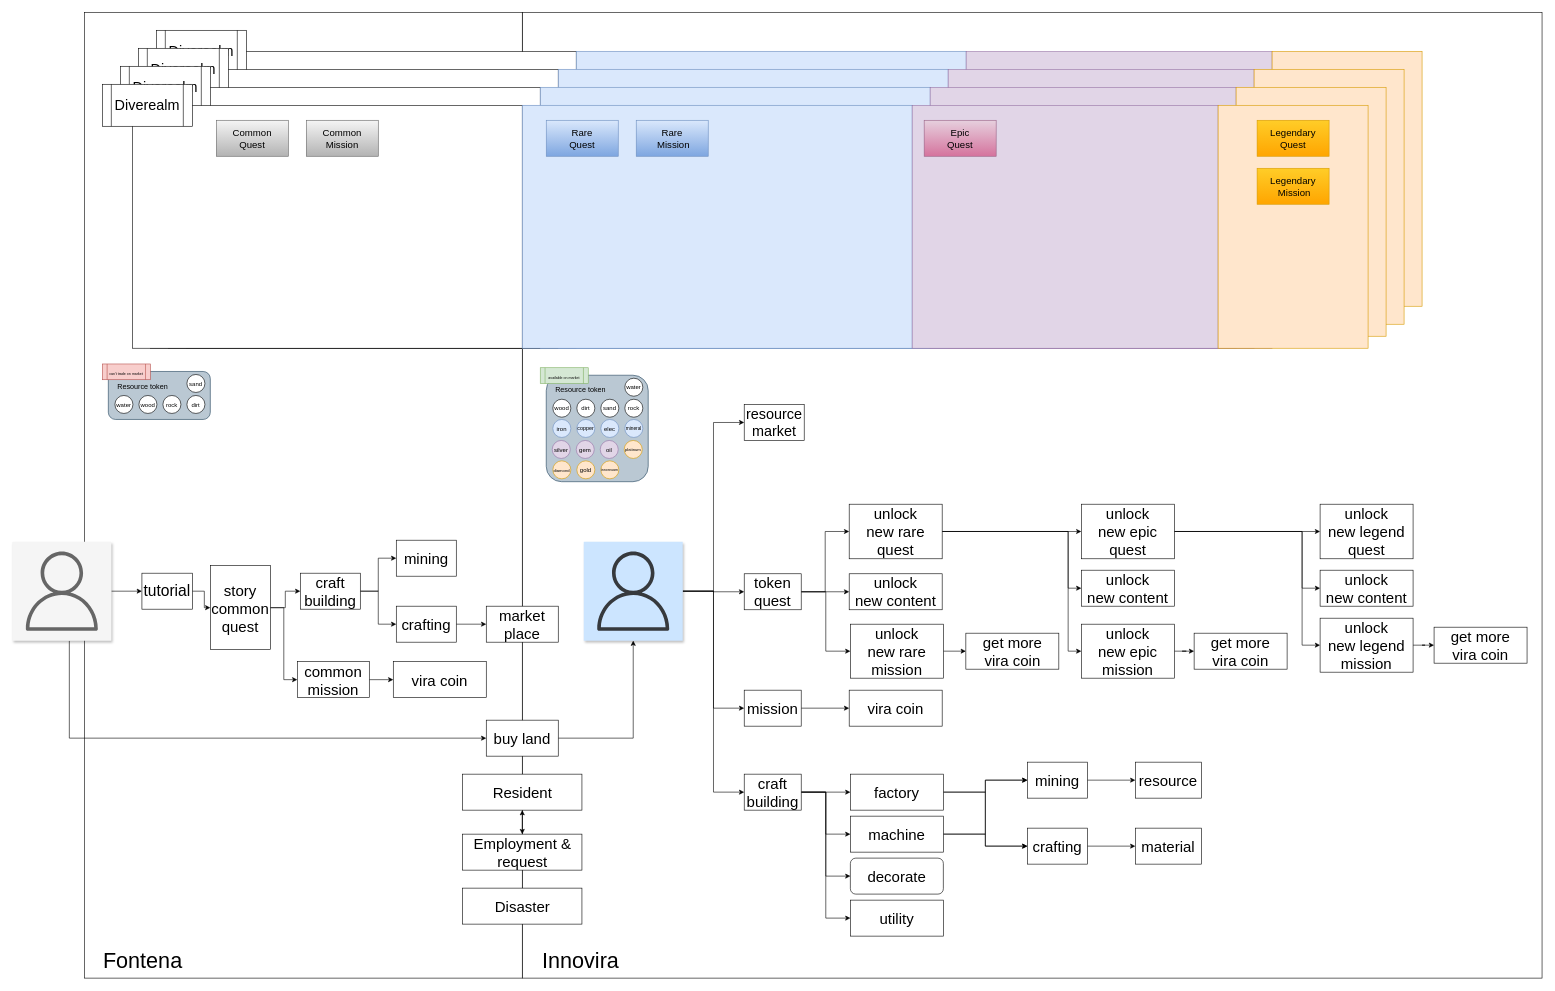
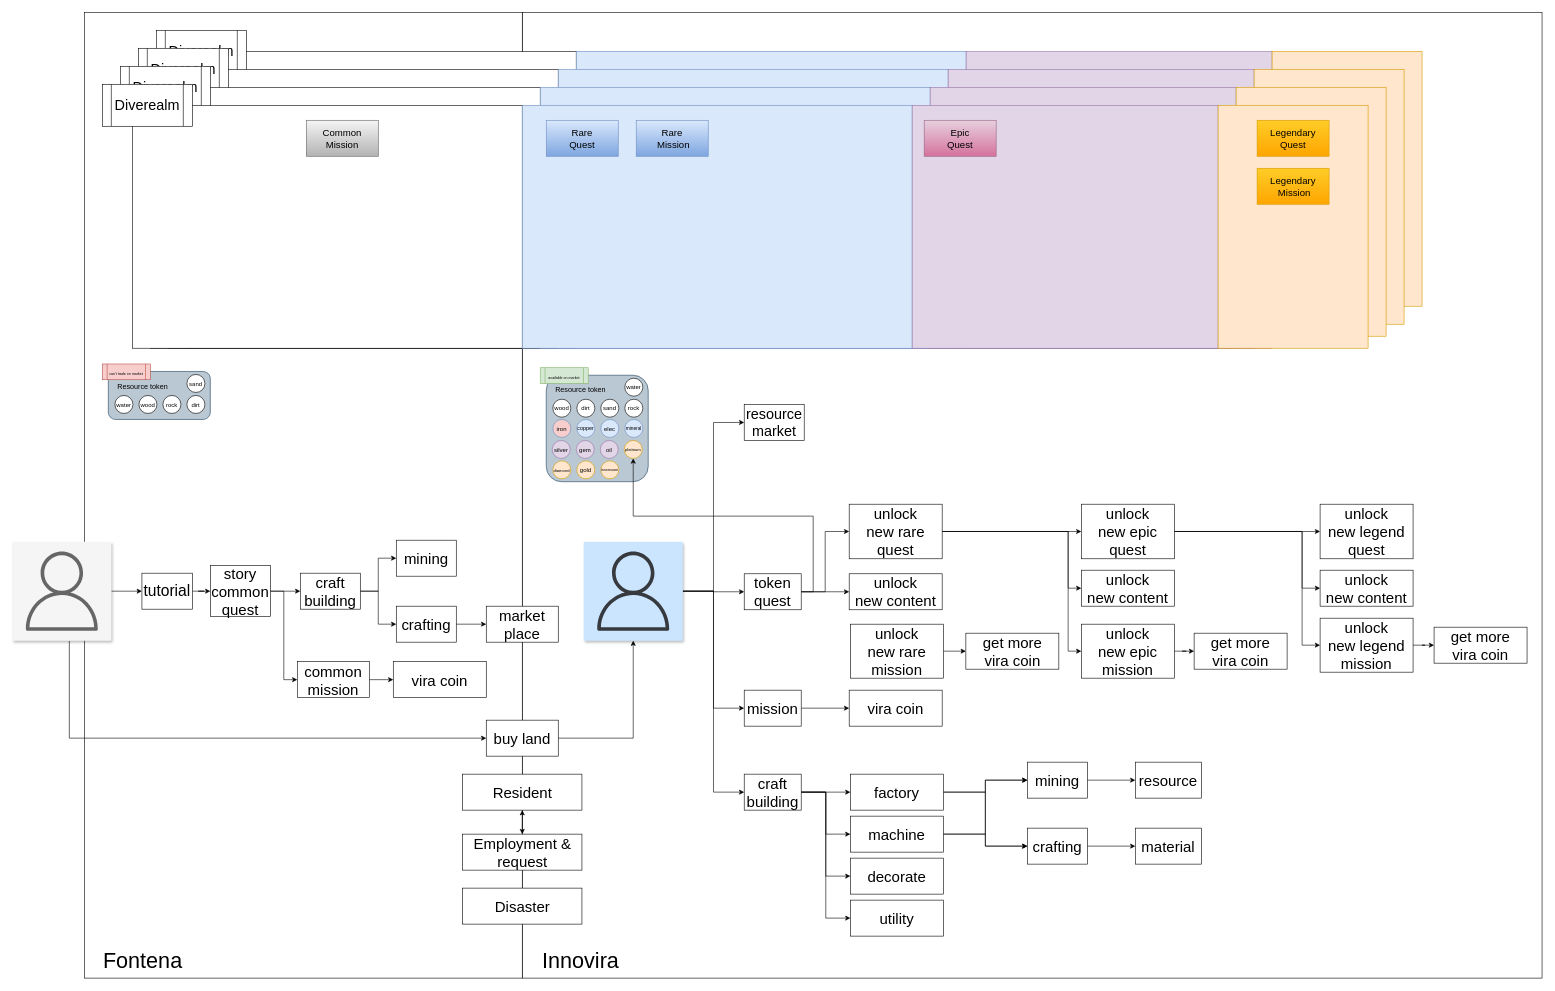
- <mxCell id="34" value="Common &lt;br&gt;Quest" style="rounded=0;whiteSpace=wrap;html=1;fontSize=16;fillColor=#f5f5f5;gradientColor=#b3b3b3;strokeColor=#666666;" vertex="1" parent="1"><mxGeometry x="360" y="200" width="120" height="60" as="geometry" /></mxCell>
- <mxCell id="43" value="iron" style="ellipse;whiteSpace=wrap;html=1;aspect=fixed;fontSize=10;rounded=1;fillColor=#dae8fc;strokeColor=#6c8ebf;" vertex="1" parent="1"><mxGeometry x="921" y="698.75" width="30" height="30" as="geometry" /></mxCell>
+ <mxCell id="43" value="iron" style="ellipse;whiteSpace=wrap;html=1;aspect=fixed;fontSize=10;rounded=1;fillColor=#f8cecc;strokeColor=#6c8ebf;" vertex="1" parent="1"><mxGeometry x="921" y="698.75" width="30" height="30" as="geometry" /></mxCell>
- <mxCell id="60" value="story&lt;br&gt;common quest" style="rounded=0;whiteSpace=wrap;html=1;fontFamily=Helvetica;fontSize=25;fontColor=default;strokeColor=default;fillColor=default;" vertex="1" parent="1"><mxGeometry x="350" y="942.5" width="100" height="140" as="geometry" /></mxCell>
+ <mxCell id="60" value="story&lt;br&gt;common quest" style="rounded=0;whiteSpace=wrap;html=1;fontFamily=Helvetica;fontSize=25;fontColor=default;strokeColor=default;fillColor=default;" vertex="1" parent="1"><mxGeometry x="350" y="942.5" width="100" height="85" as="geometry" /></mxCell>
- <mxCell id="84" style="edgeStyle=orthogonalEdgeStyle;rounded=0;orthogonalLoop=1;jettySize=auto;html=1;exitX=1;exitY=0.5;exitDx=0;exitDy=0;entryX=0;entryY=0.5;entryDx=0;entryDy=0;fontFamily=Helvetica;fontSize=24;fontColor=default;startArrow=none;startFill=0;endArrow=classic;endFill=1;" edge="1" parent="1" source="85" target="120"><mxGeometry relative="1" as="geometry" /></mxCell>
+ <mxCell id="84" style="edgeStyle=orthogonalEdgeStyle;rounded=0;orthogonalLoop=1;jettySize=auto;html=1;exitX=1;exitY=0.5;exitDx=0;exitDy=0;fontFamily=Helvetica;fontSize=24;fontColor=default;startArrow=none;startFill=0;endArrow=classic;endFill=1;" edge="1" parent="1" source="85" target="50"><mxGeometry relative="1" as="geometry" /></mxCell>
- <mxCell id="110" value="decorate" style="whiteSpace=wrap;html=1;fontFamily=Helvetica;fontSize=25;fontColor=default;strokeColor=default;fillColor=default;rounded=1;" vertex="1" parent="1"><mxGeometry x="1417" y="1430" width="155" height="60" as="geometry" /></mxCell>
+ <mxCell id="110" value="decorate" style="rounded=0;whiteSpace=wrap;html=1;fontFamily=Helvetica;fontSize=25;fontColor=default;strokeColor=default;fillColor=default;" vertex="1" parent="1"><mxGeometry x="1417" y="1430" width="155" height="60" as="geometry" /></mxCell>
